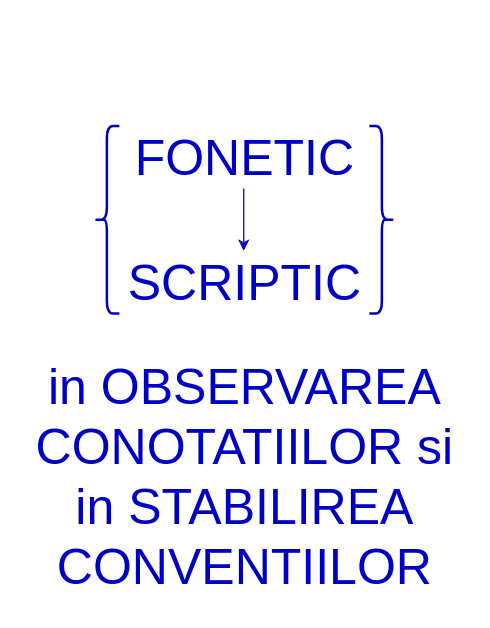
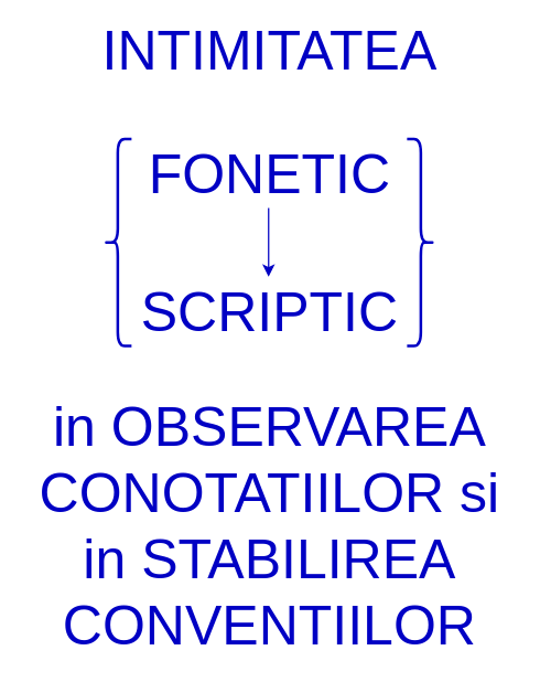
+ <mxCell id="2" value="&lt;font style=&quot;font-size: 40px&quot; color=&quot;#0000c4&quot;&gt;INTIMITATEA&lt;/font&gt;" style="text;html=1;align=center;verticalAlign=middle;resizable=0;points=[];autosize=1;strokeColor=none;fillColor=none;" vertex="1" parent="1"><mxGeometry x="65" y="20" width="260" height="30" as="geometry" /></mxCell>
